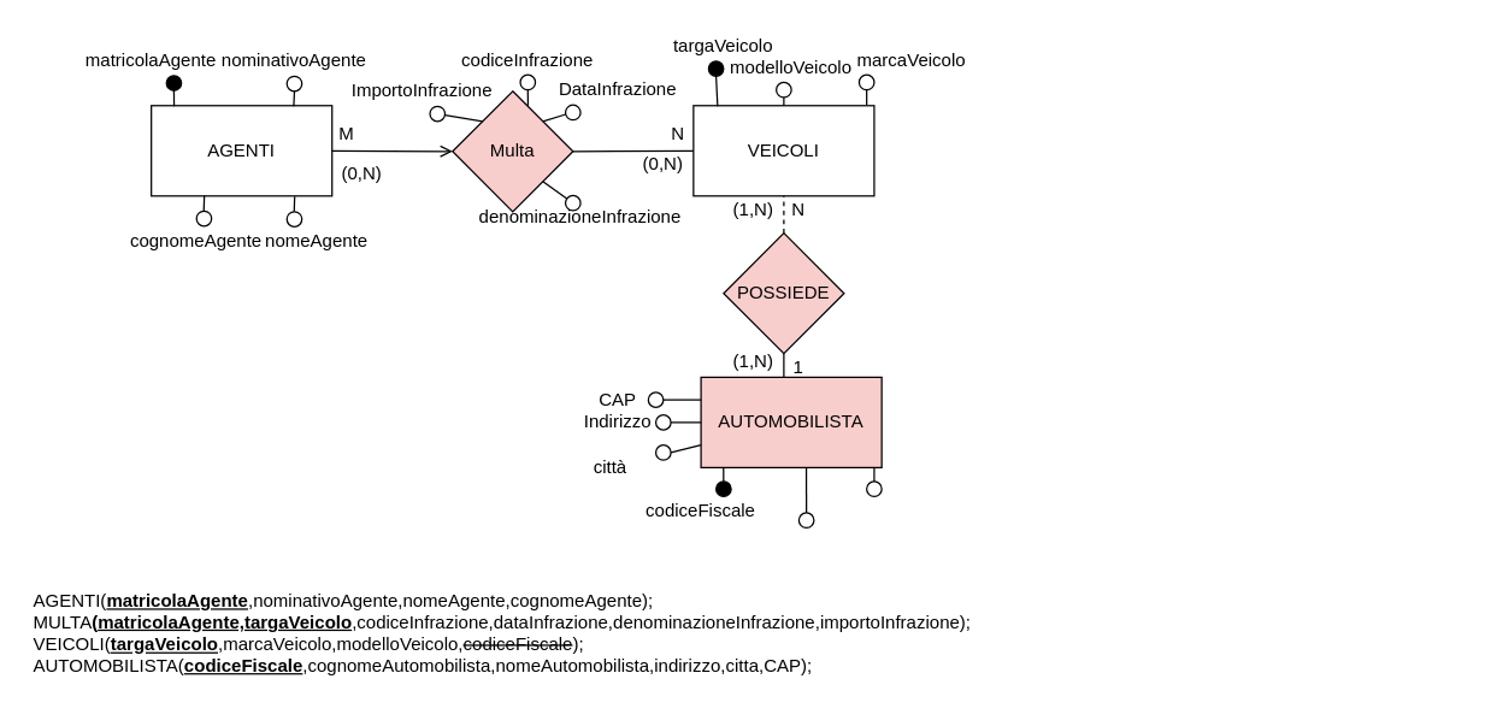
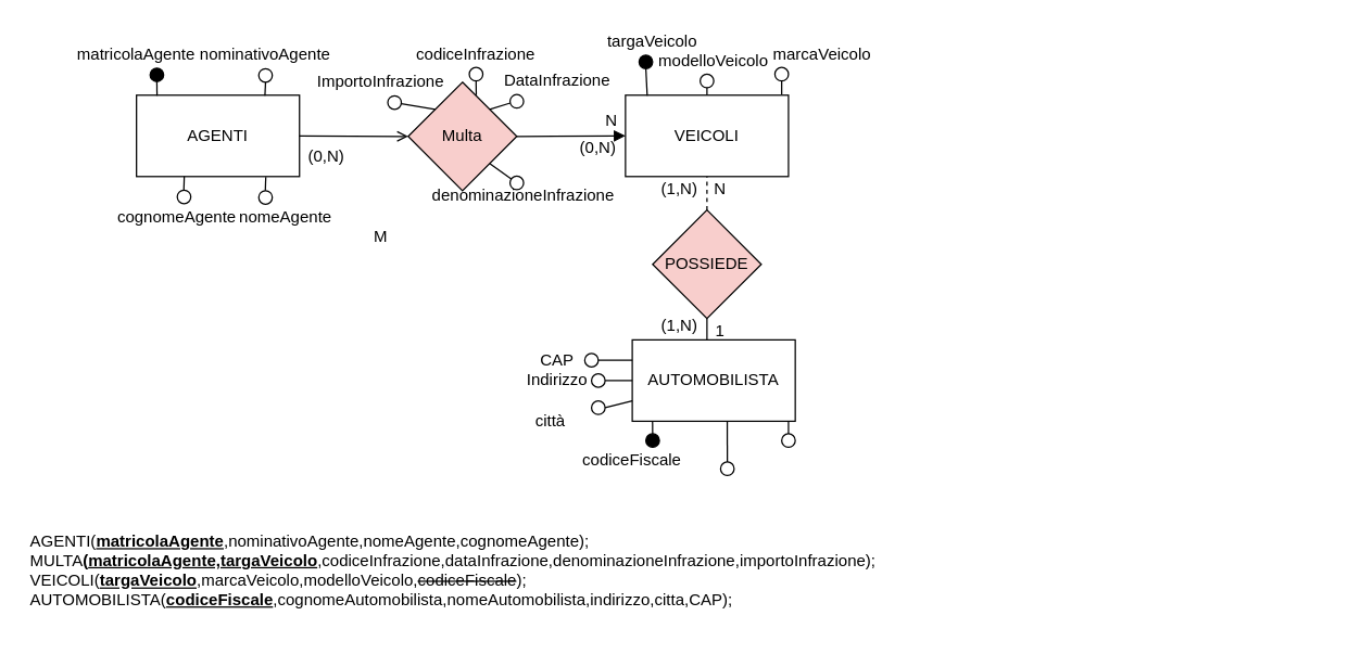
- <mxCell id="61" value="M" style="text;html=1;strokeColor=none;fillColor=none;align=center;verticalAlign=middle;whiteSpace=wrap;rounded=0;" vertex="1" parent="1"><mxGeometry x="220" y="79" width="20" height="20" as="geometry" /></mxCell>
+ <mxCell id="61" value="M" style="text;html=1;strokeColor=none;fillColor=none;align=center;verticalAlign=middle;whiteSpace=wrap;rounded=0;" vertex="1" parent="1"><mxGeometry x="270" y="164" width="20" height="20" as="geometry" /></mxCell>
- <mxCell id="28" value="" style="endArrow=none;html=1;exitX=1;exitY=0.5;exitDx=0;exitDy=0;entryX=0;entryY=0.5;entryDx=0;entryDy=0;" edge="1" parent="1" source="26" target="16"><mxGeometry width="50" height="50" relative="1" as="geometry"><mxPoint x="400" y="130" as="sourcePoint" /><mxPoint x="450" y="80" as="targetPoint" /></mxGeometry></mxCell>
+ <mxCell id="28" value="" style="endArrow=block;html=1;exitX=1;exitY=0.5;exitDx=0;exitDy=0;entryX=0;entryY=0.5;entryDx=0;entryDy=0;" edge="1" parent="1" source="26" target="16"><mxGeometry width="50" height="50" relative="1" as="geometry"><mxPoint x="400" y="130" as="sourcePoint" /><mxPoint x="450" y="80" as="targetPoint" /></mxGeometry></mxCell>
- <mxCell id="44" value="AUTOMOBILISTA" style="rounded=0;whiteSpace=wrap;html=1;fillColor=#f8cecc;" vertex="1" parent="1"><mxGeometry x="465" y="250" width="120" height="60" as="geometry" /></mxCell>
+ <mxCell id="44" value="AUTOMOBILISTA" style="rounded=0;whiteSpace=wrap;html=1;" vertex="1" parent="1"><mxGeometry x="465" y="250" width="120" height="60" as="geometry" /></mxCell>
